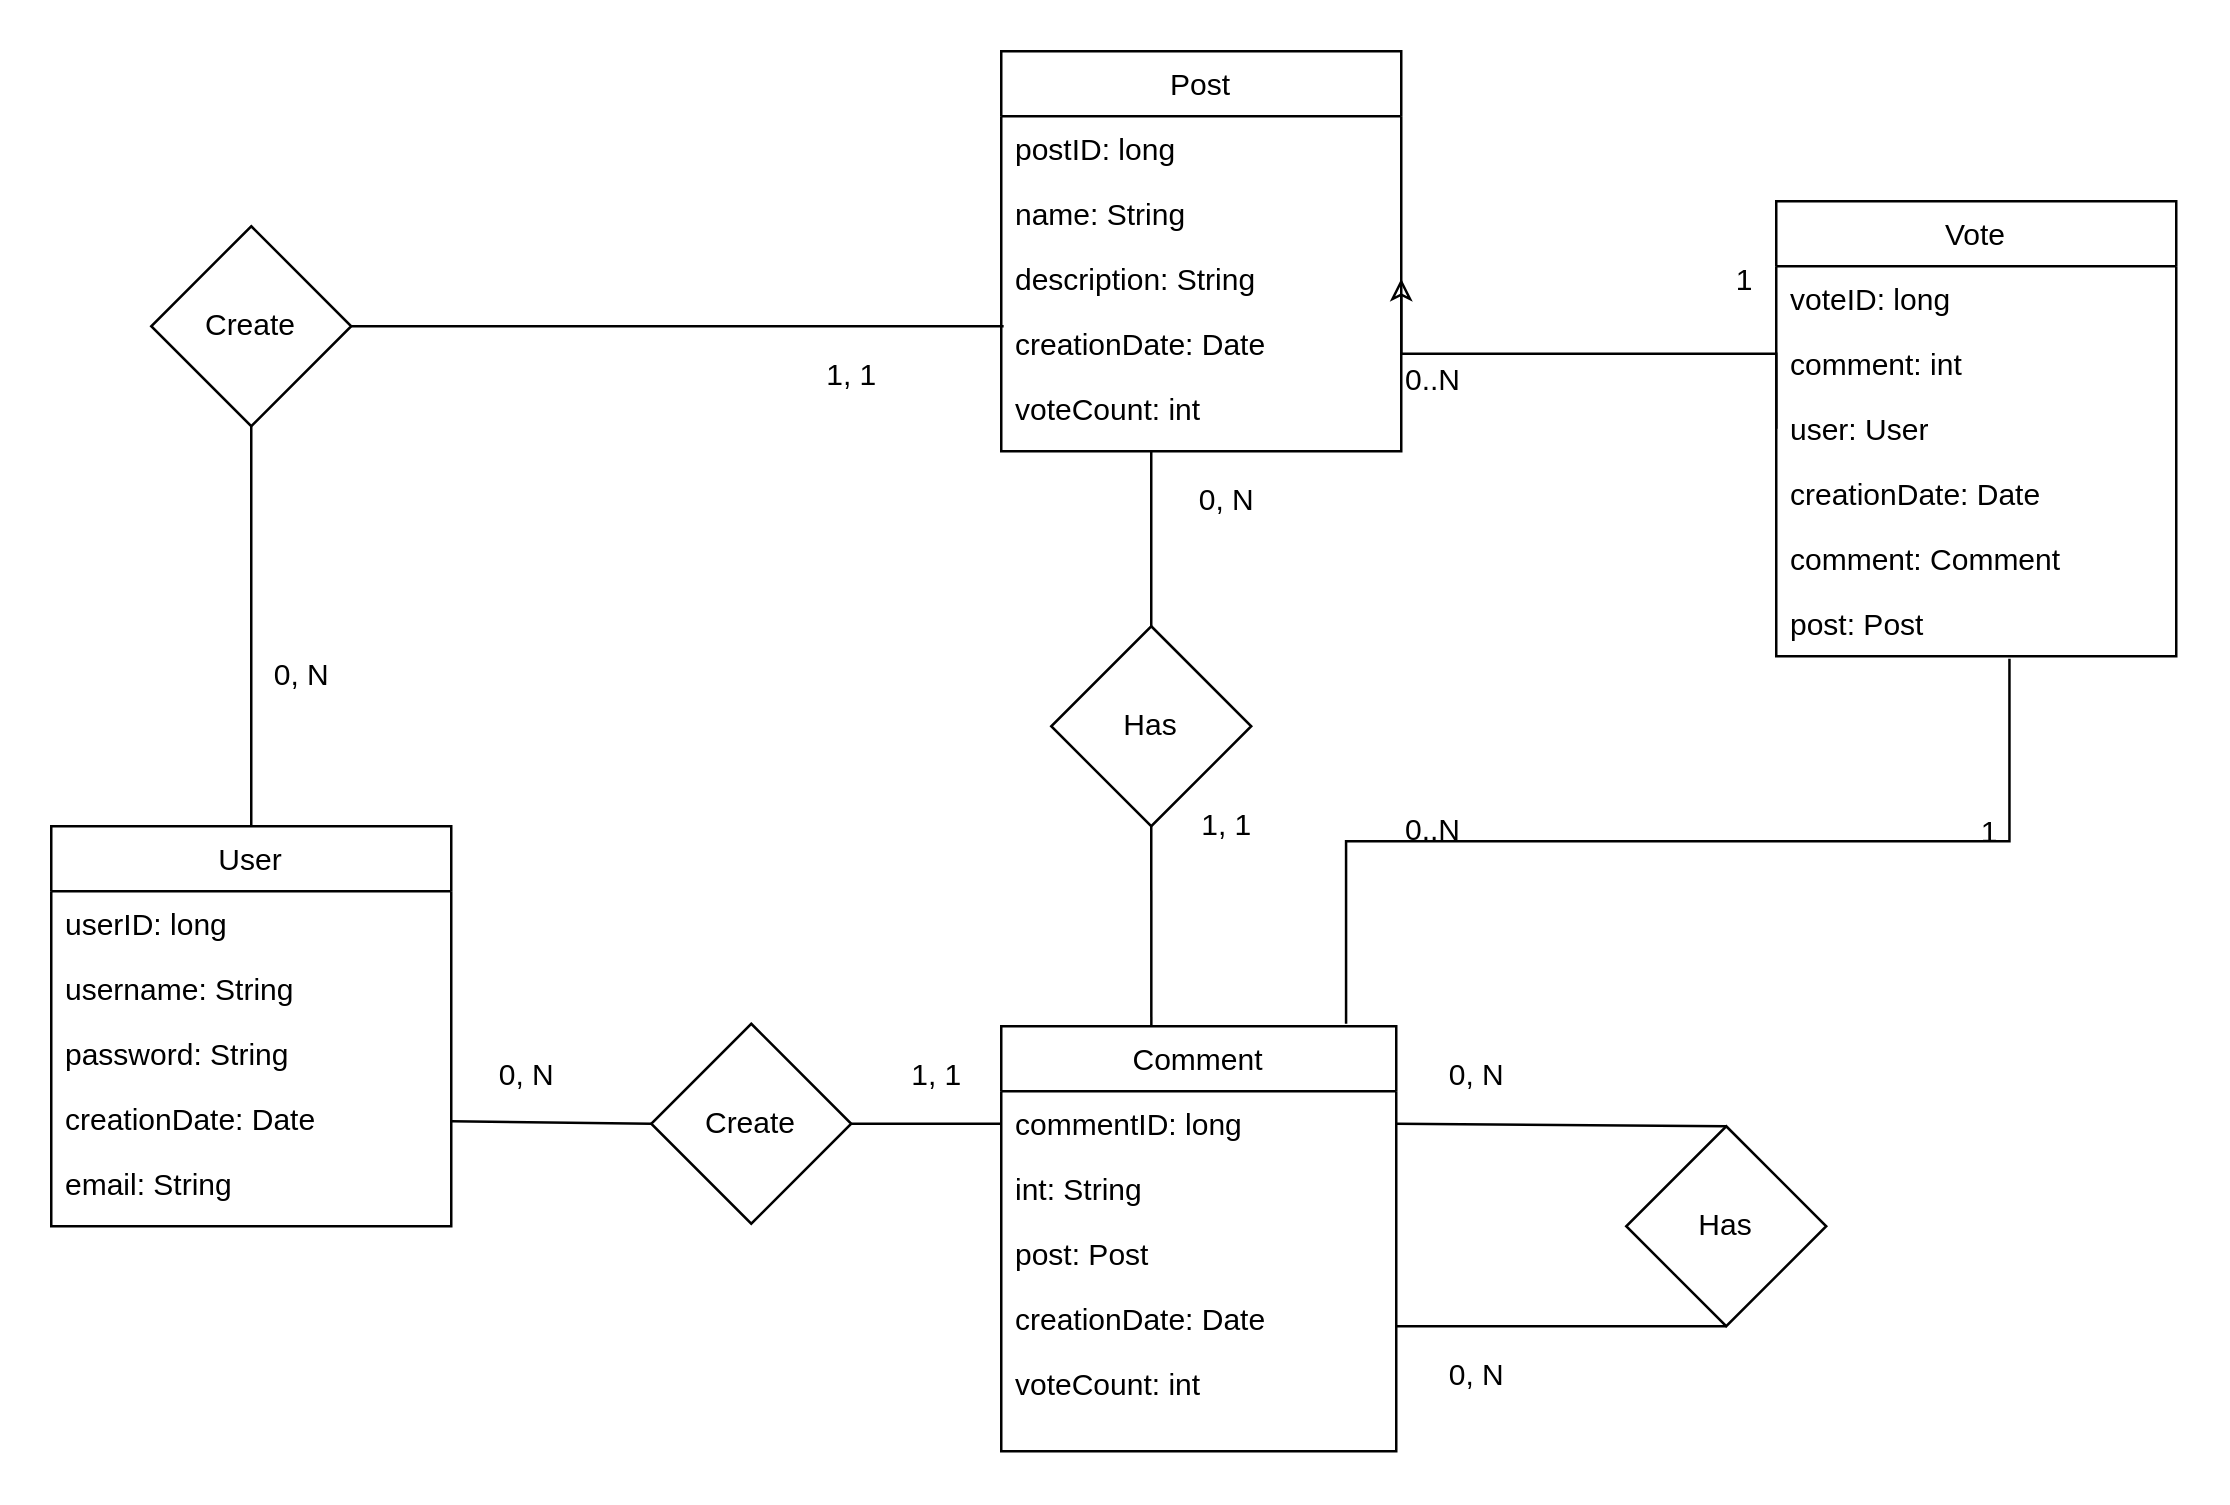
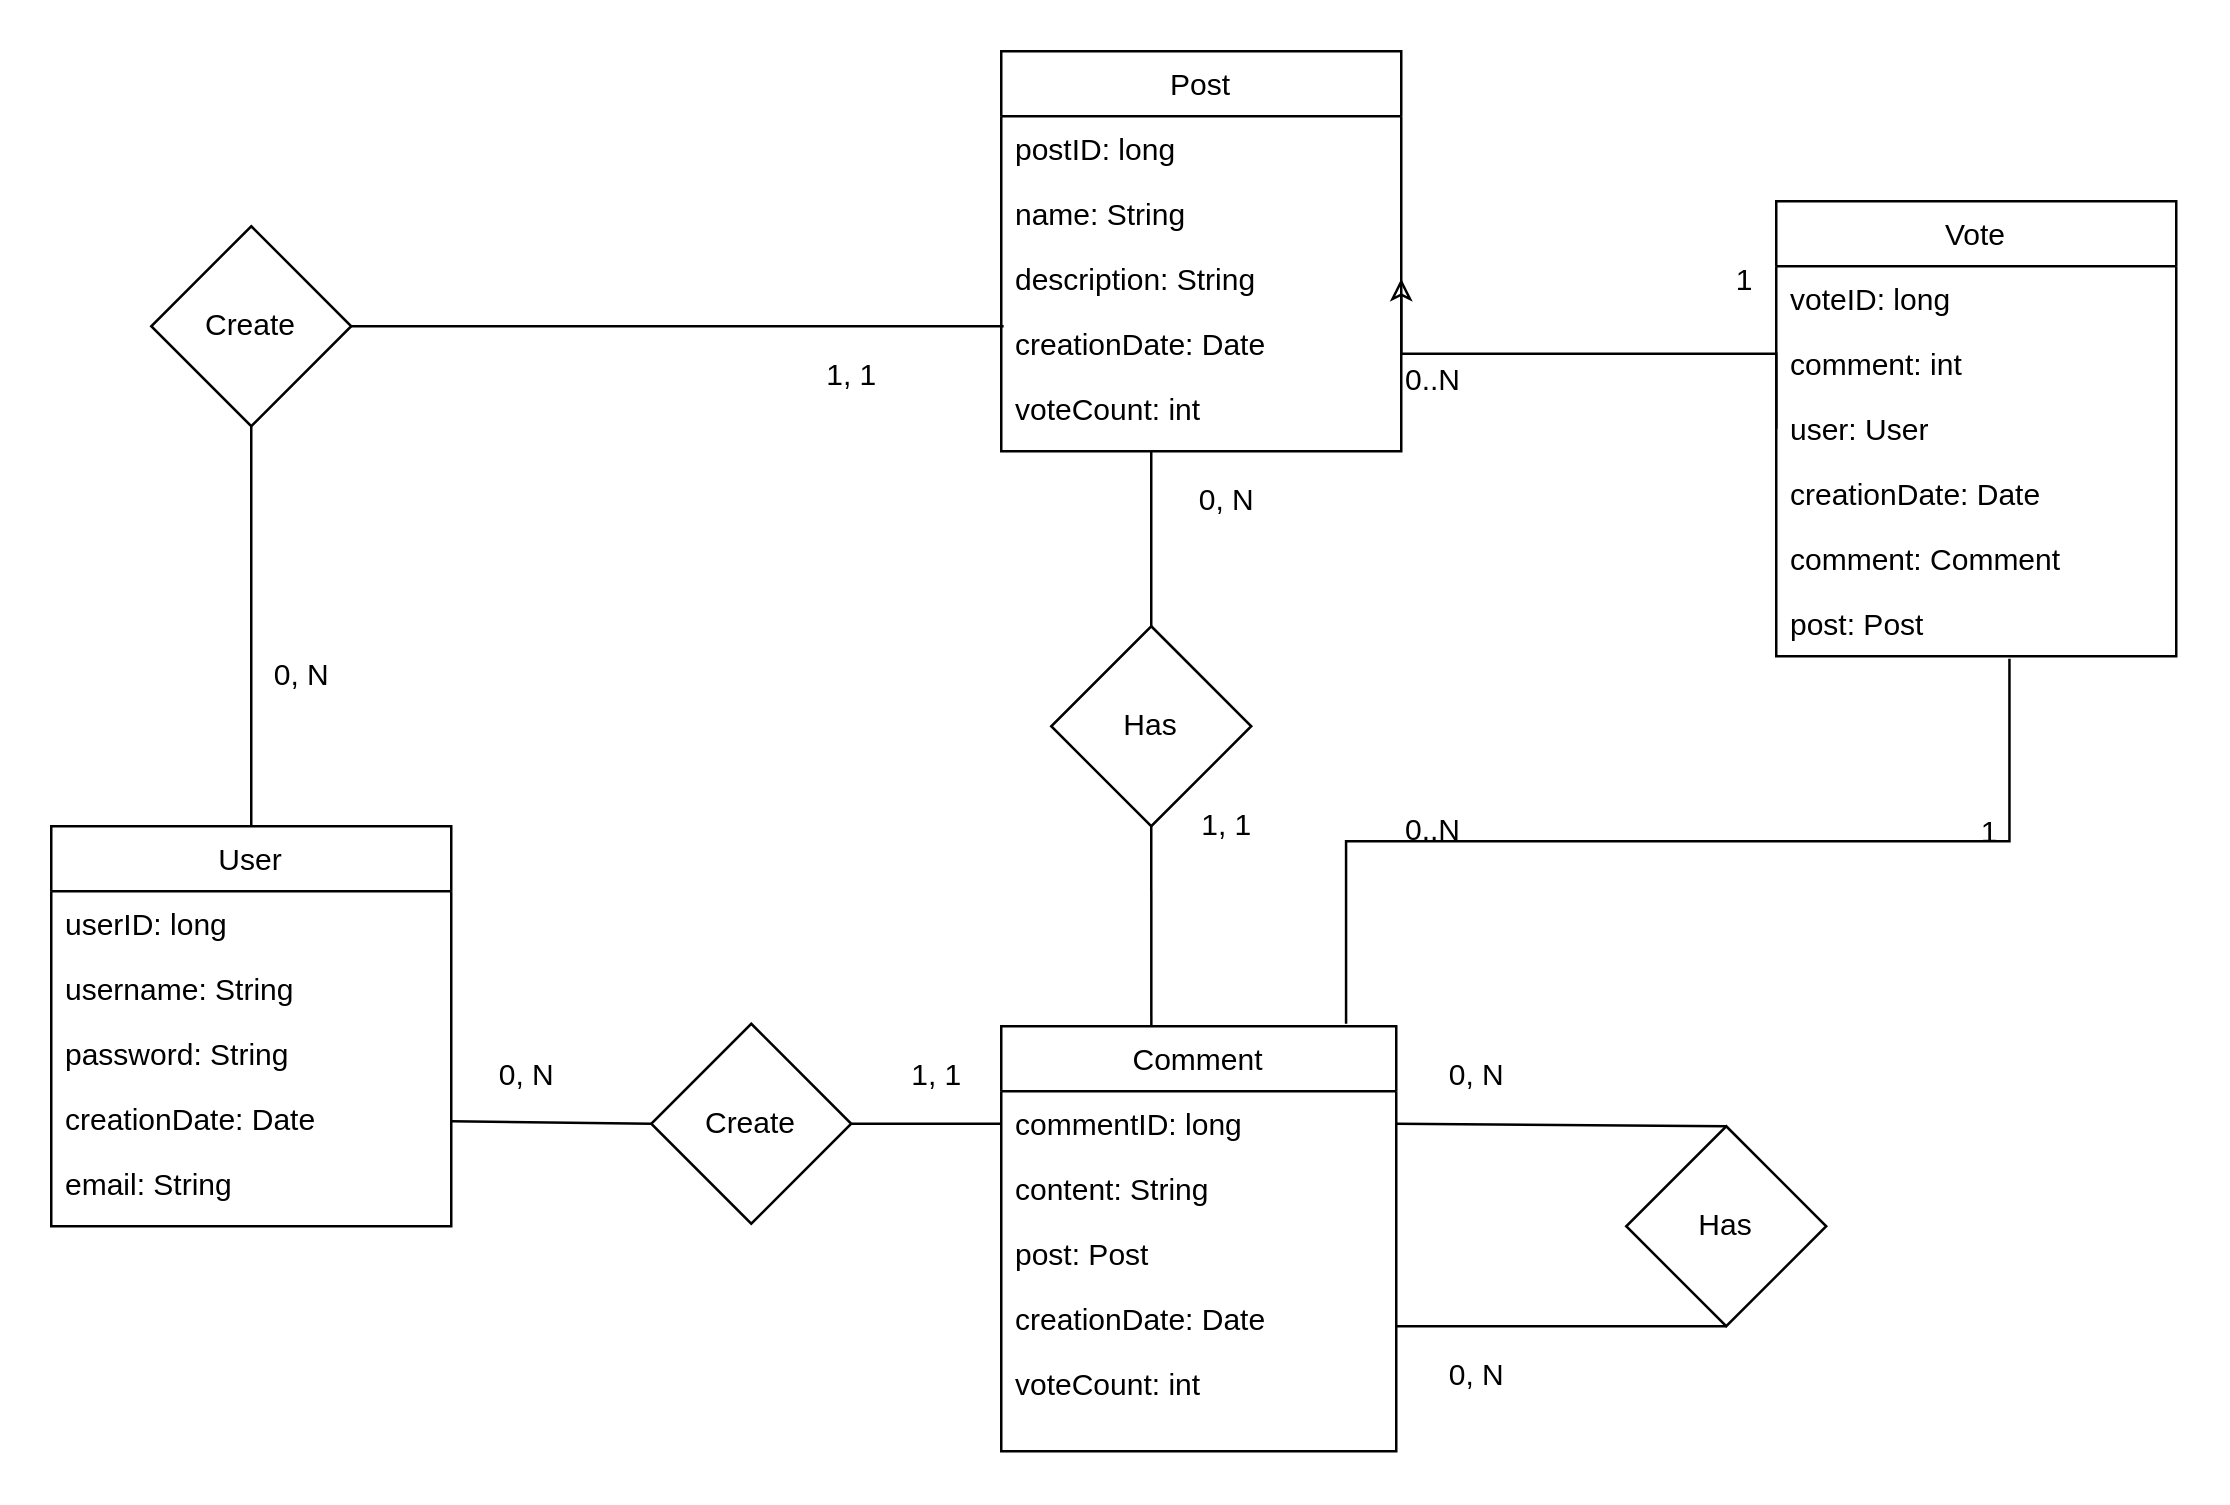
- <mxCell id="40" value="int: String" style="text;align=left;verticalAlign=top;spacingLeft=4;spacingRight=4;overflow=hidden;rotatable=0;points=[[0,0.5],[1,0.5]];portConstraint=eastwest;rounded=0;shadow=0;html=0;" parent="38" vertex="1"><mxGeometry y="52" width="158" height="26" as="geometry" /></mxCell>
+ <mxCell id="40" value="content: String" style="text;align=left;verticalAlign=top;spacingLeft=4;spacingRight=4;overflow=hidden;rotatable=0;points=[[0,0.5],[1,0.5]];portConstraint=eastwest;rounded=0;shadow=0;html=0;" parent="38" vertex="1"><mxGeometry y="52" width="158" height="26" as="geometry" /></mxCell>
